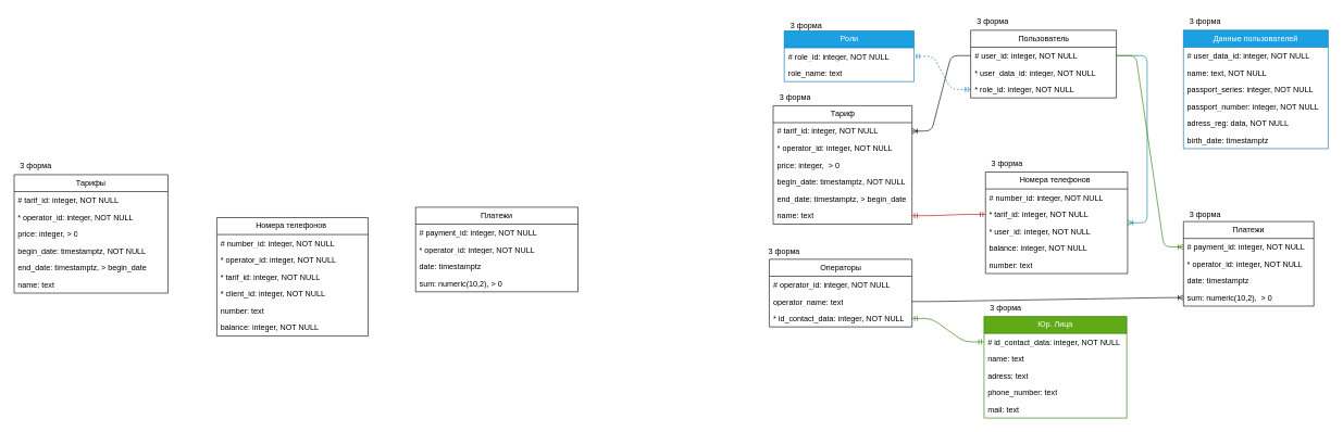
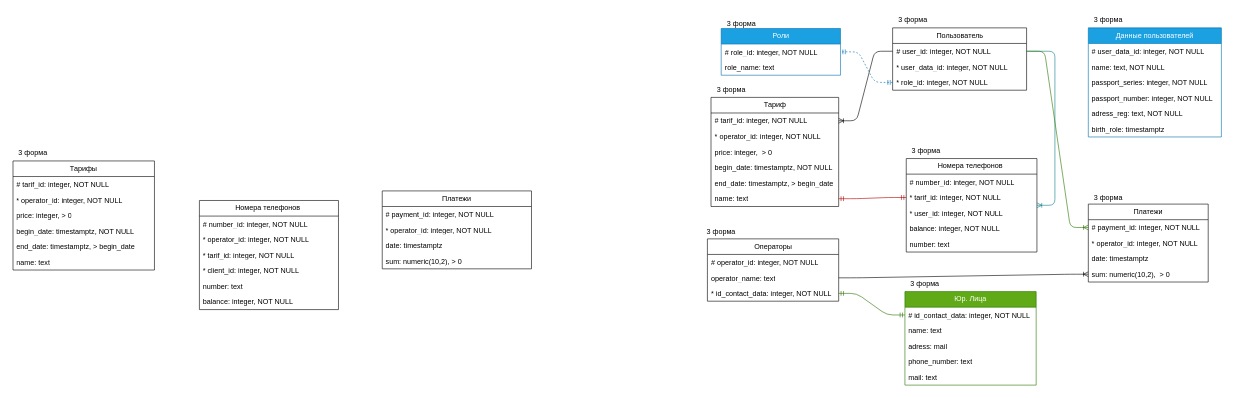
- <mxCell id="76" value="adress_reg: data, NOT NULL" style="text;strokeColor=none;fillColor=none;align=left;verticalAlign=top;spacingLeft=4;spacingRight=4;overflow=hidden;rotatable=0;points=[[0,0.5],[1,0.5]];portConstraint=eastwest;whiteSpace=wrap;html=1;" vertex="1" parent="71"><mxGeometry y="130" width="222" height="26" as="geometry" /></mxCell>
+ <mxCell id="76" value="adress_reg: text, NOT NULL" style="text;strokeColor=none;fillColor=none;align=left;verticalAlign=top;spacingLeft=4;spacingRight=4;overflow=hidden;rotatable=0;points=[[0,0.5],[1,0.5]];portConstraint=eastwest;whiteSpace=wrap;html=1;" vertex="1" parent="71"><mxGeometry y="130" width="222" height="26" as="geometry" /></mxCell>
- <mxCell id="77" value="birth_date: timestamptz" style="text;strokeColor=none;fillColor=none;align=left;verticalAlign=top;spacingLeft=4;spacingRight=4;overflow=hidden;rotatable=0;points=[[0,0.5],[1,0.5]];portConstraint=eastwest;whiteSpace=wrap;html=1;" vertex="1" parent="71"><mxGeometry y="156" width="222" height="26" as="geometry" /></mxCell>
+ <mxCell id="77" value="birth_role: timestamptz" style="text;strokeColor=none;fillColor=none;align=left;verticalAlign=top;spacingLeft=4;spacingRight=4;overflow=hidden;rotatable=0;points=[[0,0.5],[1,0.5]];portConstraint=eastwest;whiteSpace=wrap;html=1;" vertex="1" parent="71"><mxGeometry y="156" width="222" height="26" as="geometry" /></mxCell>
- <mxCell id="63" value="adress: text" style="text;strokeColor=none;fillColor=none;align=left;verticalAlign=top;spacingLeft=4;spacingRight=4;overflow=hidden;rotatable=0;points=[[0,0.5],[1,0.5]];portConstraint=eastwest;whiteSpace=wrap;html=1;" vertex="1" parent="60"><mxGeometry y="78" width="219" height="26" as="geometry" /></mxCell>
+ <mxCell id="63" value="adress: mail" style="text;strokeColor=none;fillColor=none;align=left;verticalAlign=top;spacingLeft=4;spacingRight=4;overflow=hidden;rotatable=0;points=[[0,0.5],[1,0.5]];portConstraint=eastwest;whiteSpace=wrap;html=1;" vertex="1" parent="60"><mxGeometry y="78" width="219" height="26" as="geometry" /></mxCell>
